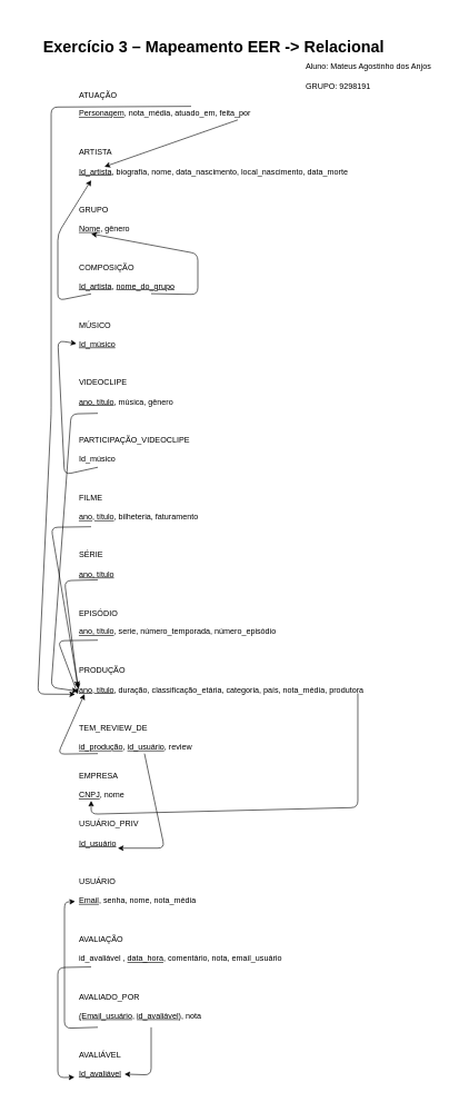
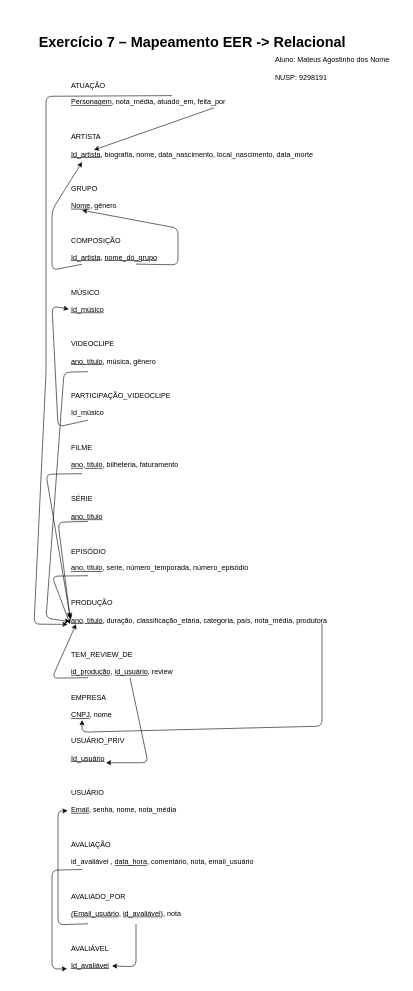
- <mxCell id="2" value="&lt;p style=&quot;font-size: 24px&quot;&gt;&lt;font style=&quot;font-size: 24px&quot;&gt;&lt;b&gt;&lt;font style=&quot;font-size: 24px&quot;&gt;&lt;span&gt;Exercício 3 – Mapeamento EER -&amp;gt; Relacional&lt;/span&gt; &lt;br&gt;&lt;/font&gt;&lt;/b&gt;&lt;/font&gt;&lt;/p&gt;" style="text;html=1;strokeColor=none;fillColor=none;align=center;verticalAlign=middle;whiteSpace=wrap;rounded=0;shadow=0;glass=0;" vertex="1" parent="1"><mxGeometry x="20" width="600" height="100" as="geometry" y="20" /></mxCell>
+ <mxCell id="2" value="&lt;p style=&quot;font-size: 24px&quot;&gt;&lt;font style=&quot;font-size: 24px&quot;&gt;&lt;b&gt;&lt;font style=&quot;font-size: 24px&quot;&gt;&lt;span&gt;Exercício 7 – Mapeamento EER -&amp;gt; Relacional&lt;/span&gt; &lt;br&gt;&lt;/font&gt;&lt;/b&gt;&lt;/font&gt;&lt;/p&gt;" style="text;html=1;strokeColor=none;fillColor=none;align=center;verticalAlign=middle;whiteSpace=wrap;rounded=0;shadow=0;glass=0;" vertex="1" parent="1"><mxGeometry x="20" width="600" height="100" as="geometry" y="20" /></mxCell>
- <mxCell id="4" value="&lt;font style=&quot;font-size: 12px&quot;&gt;Aluno: Mateus Agostinho dos Anjos&lt;/font&gt;" style="text;html=1;strokeColor=none;fillColor=none;align=left;verticalAlign=middle;whiteSpace=wrap;rounded=0;shadow=0;glass=0;" vertex="1" parent="1"><mxGeometry x="456" y="70" width="210" height="60" as="geometry" /></mxCell>
+ <mxCell id="4" value="&lt;font style=&quot;font-size: 12px&quot;&gt;Aluno: Mateus Agostinho dos Nome&lt;/font&gt;" style="text;html=1;strokeColor=none;fillColor=none;align=left;verticalAlign=middle;whiteSpace=wrap;rounded=0;shadow=0;glass=0;" vertex="1" parent="1"><mxGeometry x="456" y="70" width="210" height="60" as="geometry" /></mxCell>
- <mxCell id="3" value="GRUPO: 9298191" style="text;strokeColor=none;fillColor=none;align=left;verticalAlign=middle;whiteSpace=wrap;rounded=0;shadow=0;glass=0;labelPosition=center;verticalLabelPosition=middle;html=1;" vertex="1" parent="1"><mxGeometry x="456" y="100" width="210" height="60" as="geometry" /></mxCell>
+ <mxCell id="3" value="NUSP: 9298191" style="text;strokeColor=none;fillColor=none;align=left;verticalAlign=middle;whiteSpace=wrap;rounded=0;shadow=0;glass=0;labelPosition=center;verticalLabelPosition=middle;html=1;" vertex="1" parent="1"><mxGeometry x="456" y="100" width="210" height="60" as="geometry" /></mxCell>
